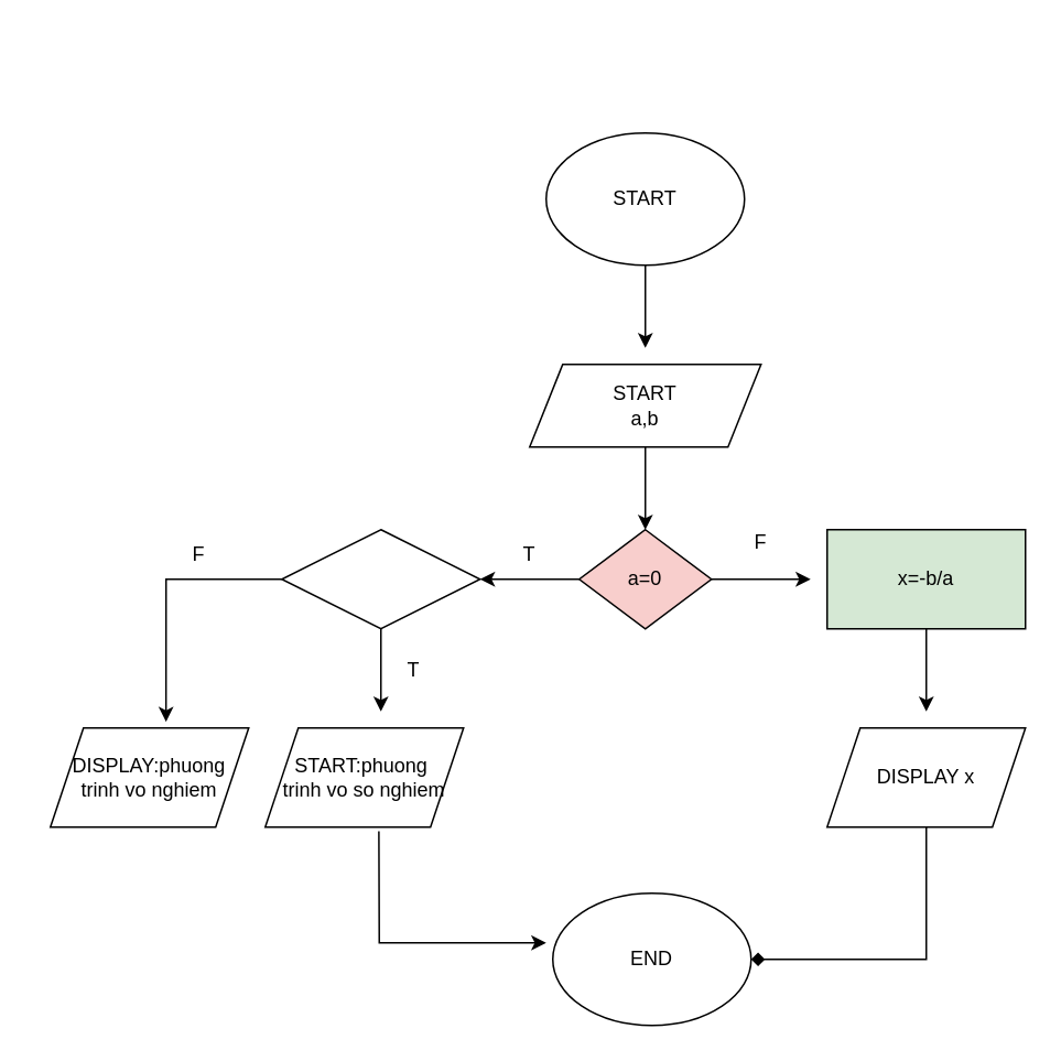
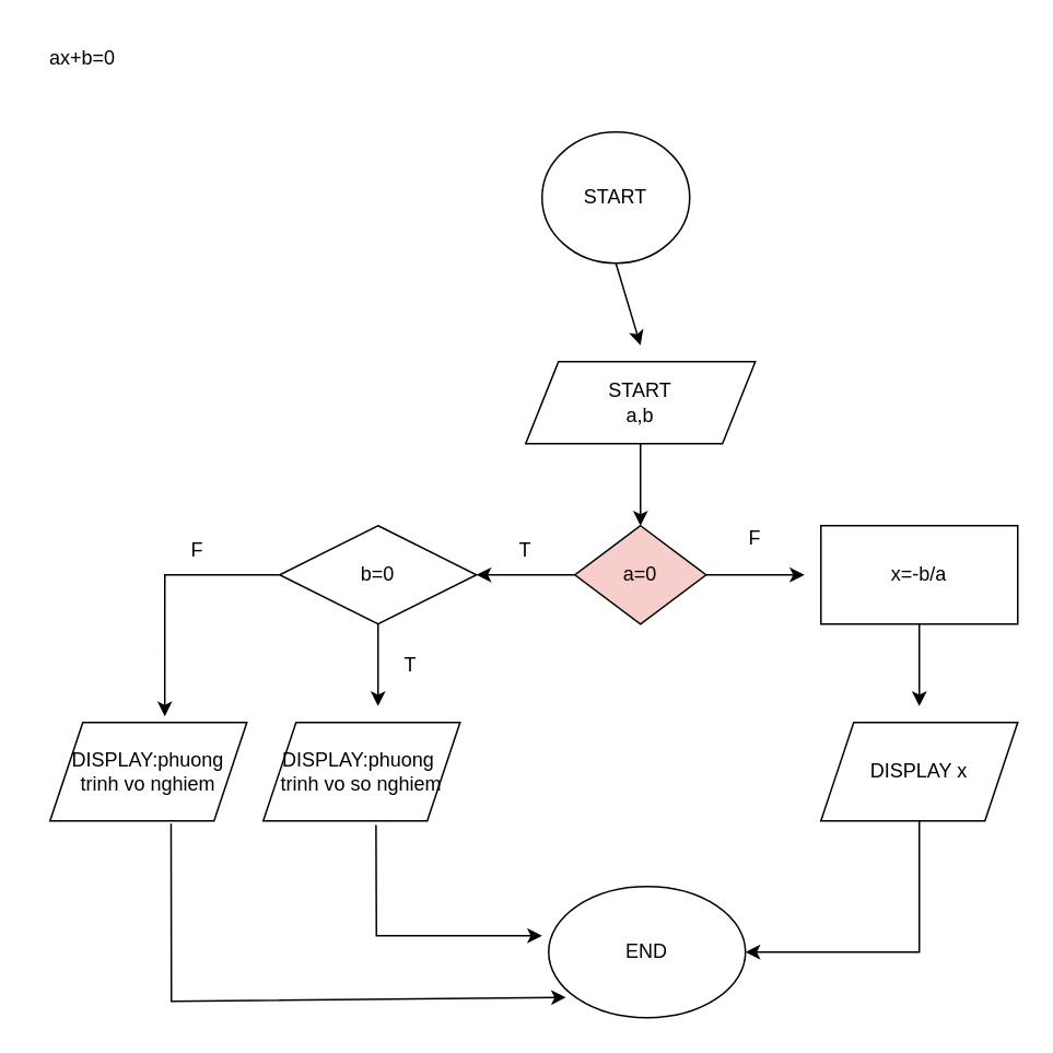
+ <mxCell id="3" value="ax+b=0" style="text;html=1;align=center;verticalAlign=middle;whiteSpace=wrap;rounded=0;" vertex="1" parent="1"><mxGeometry x="20" y="20" width="60" height="30" as="geometry" /></mxCell>
- <mxCell id="2" value="START" style="ellipse;whiteSpace=wrap;html=1;" vertex="1" parent="1"><mxGeometry x="330" y="80" width="120" height="80" as="geometry" /></mxCell>
+ <mxCell id="2" value="START" style="ellipse;whiteSpace=wrap;html=1;" vertex="1" parent="1"><mxGeometry x="330" y="80" width="90" height="80" as="geometry" /></mxCell>
+ <mxCell id="18" value="b=0" style="text;html=1;align=center;verticalAlign=middle;whiteSpace=wrap;rounded=0;" vertex="1" parent="1"><mxGeometry x="200" y="335" width="60" height="30" as="geometry" /></mxCell>
- <mxCell id="13" value="x=-b/a" style="rounded=0;whiteSpace=wrap;html=1;fillColor=#d5e8d4;" vertex="1" parent="1"><mxGeometry x="500" y="320" width="120" height="60" as="geometry" /></mxCell>
+ <mxCell id="13" value="x=-b/a" style="rounded=0;whiteSpace=wrap;html=1;" vertex="1" parent="1"><mxGeometry x="500" y="320" width="120" height="60" as="geometry" /></mxCell>
- <mxCell id="20" value="START:phuong&amp;nbsp;&lt;div&gt;trinh vo so nghiem&lt;/div&gt;" style="shape=parallelogram;perimeter=parallelogramPerimeter;whiteSpace=wrap;html=1;fixedSize=1;" vertex="1" parent="1"><mxGeometry x="160" y="440" width="120" height="60" as="geometry" /></mxCell>
+ <mxCell id="20" value="DISPLAY:phuong&amp;nbsp;&lt;div&gt;trinh vo so nghiem&lt;/div&gt;" style="shape=parallelogram;perimeter=parallelogramPerimeter;whiteSpace=wrap;html=1;fixedSize=1;" vertex="1" parent="1"><mxGeometry x="160" y="440" width="120" height="60" as="geometry" /></mxCell>
- <mxCell id="26" value="" style="endArrow=diamond;html=1;rounded=0;exitX=0.5;exitY=1;exitDx=0;exitDy=0;entryX=1;entryY=0.5;entryDx=0;entryDy=0;" edge="1" parent="1" source="14" target="23"><mxGeometry width="50" height="50" relative="1" as="geometry"><mxPoint x="454" y="630" as="sourcePoint" /><mxPoint x="524.711" y="580" as="targetPoint" /><Array as="points"><mxPoint x="560" y="580" /></Array></mxGeometry></mxCell>
+ <mxCell id="26" value="" style="endArrow=classic;html=1;rounded=0;exitX=0.5;exitY=1;exitDx=0;exitDy=0;entryX=1;entryY=0.5;entryDx=0;entryDy=0;" edge="1" parent="1" source="14" target="23"><mxGeometry width="50" height="50" relative="1" as="geometry"><mxPoint x="454" y="630" as="sourcePoint" /><mxPoint x="524.711" y="580" as="targetPoint" /><Array as="points"><mxPoint x="560" y="580" /></Array></mxGeometry></mxCell>
+ <mxCell id="25" value="" style="endArrow=classic;html=1;rounded=0;exitX=0.615;exitY=1.029;exitDx=0;exitDy=0;exitPerimeter=0;entryX=0.088;entryY=0.845;entryDx=0;entryDy=0;entryPerimeter=0;" edge="1" parent="1" source="21" target="23"><mxGeometry width="50" height="50" relative="1" as="geometry"><mxPoint x="80" y="640" as="sourcePoint" /><mxPoint x="260" y="670" as="targetPoint" /><Array as="points"><mxPoint x="104" y="610" /></Array></mxGeometry></mxCell>
